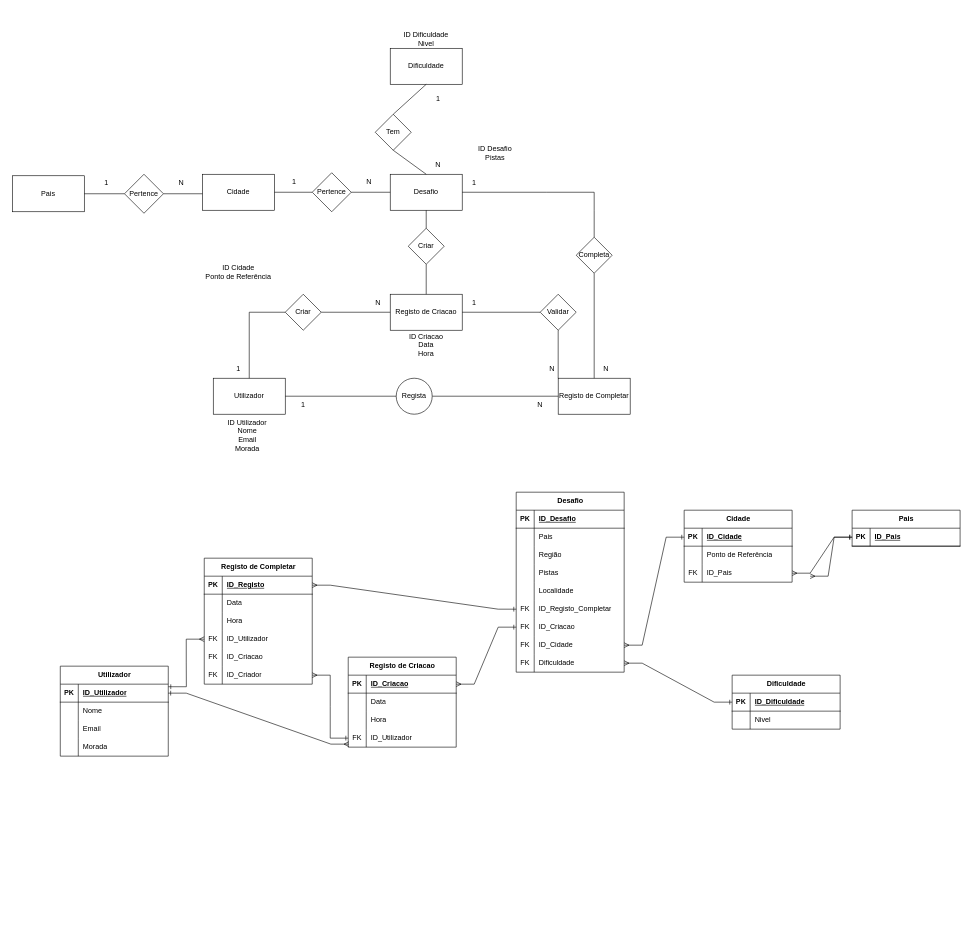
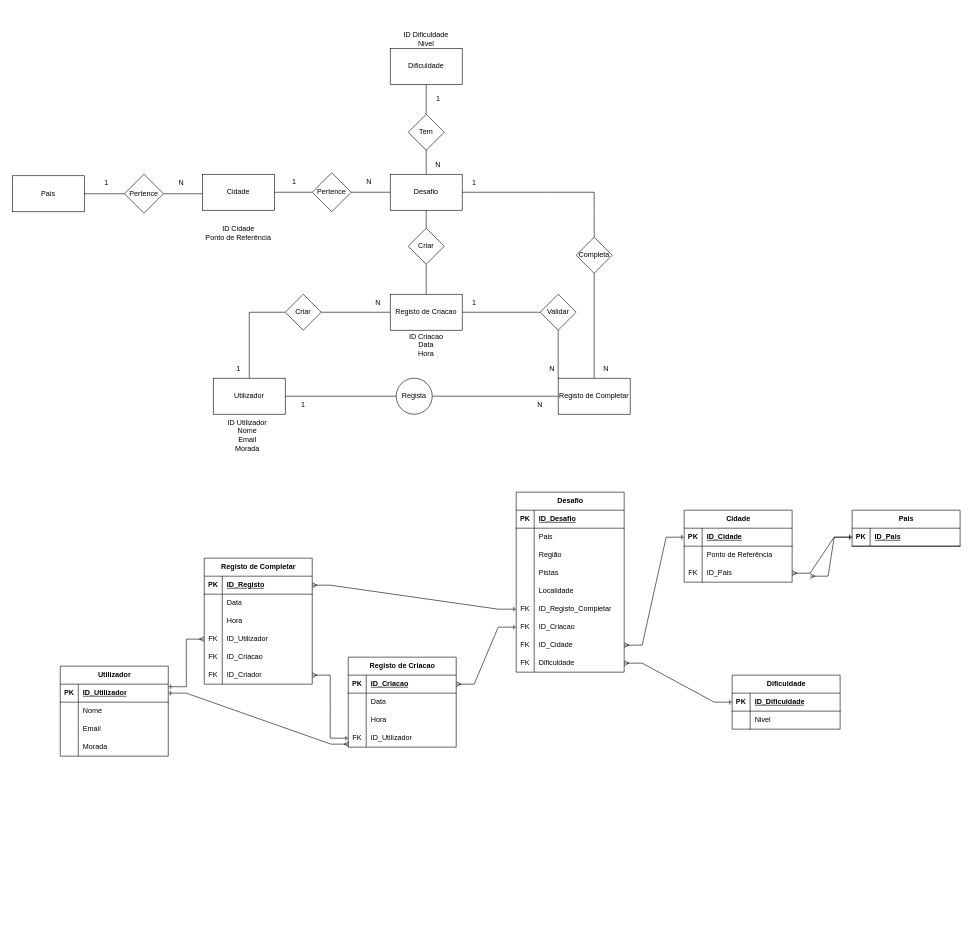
- <mxCell id="12" value="Tem" style="rhombus;whiteSpace=wrap;html=1;" parent="1" vertex="1"><mxGeometry x="625" y="190" width="60" height="60" as="geometry" /></mxCell>
+ <mxCell id="12" value="Tem" style="rhombus;whiteSpace=wrap;html=1;" parent="1" vertex="1"><mxGeometry x="680" y="190" width="60" height="60" as="geometry" /></mxCell>
- <mxCell id="20" value="ID Desafio&lt;br&gt;Pistas" style="text;html=1;strokeColor=none;fillColor=none;align=center;verticalAlign=middle;whiteSpace=wrap;rounded=0;" parent="1" vertex="1"><mxGeometry x="770" y="220" width="110" height="70" as="geometry" /></mxCell>
- <mxCell id="103" value="ID Cidade&lt;br&gt;Ponto de Referência" style="text;html=1;strokeColor=none;fillColor=none;align=center;verticalAlign=middle;whiteSpace=wrap;rounded=0;" vertex="1" parent="1"><mxGeometry x="337" y="420" width="120" height="65" as="geometry" /></mxCell>
+ <mxCell id="103" value="ID Cidade&lt;br&gt;Ponto de Referência" style="text;html=1;strokeColor=none;fillColor=none;align=center;verticalAlign=middle;whiteSpace=wrap;rounded=0;" vertex="1" parent="1"><mxGeometry x="337" y="355" width="120" height="65" as="geometry" /></mxCell>
